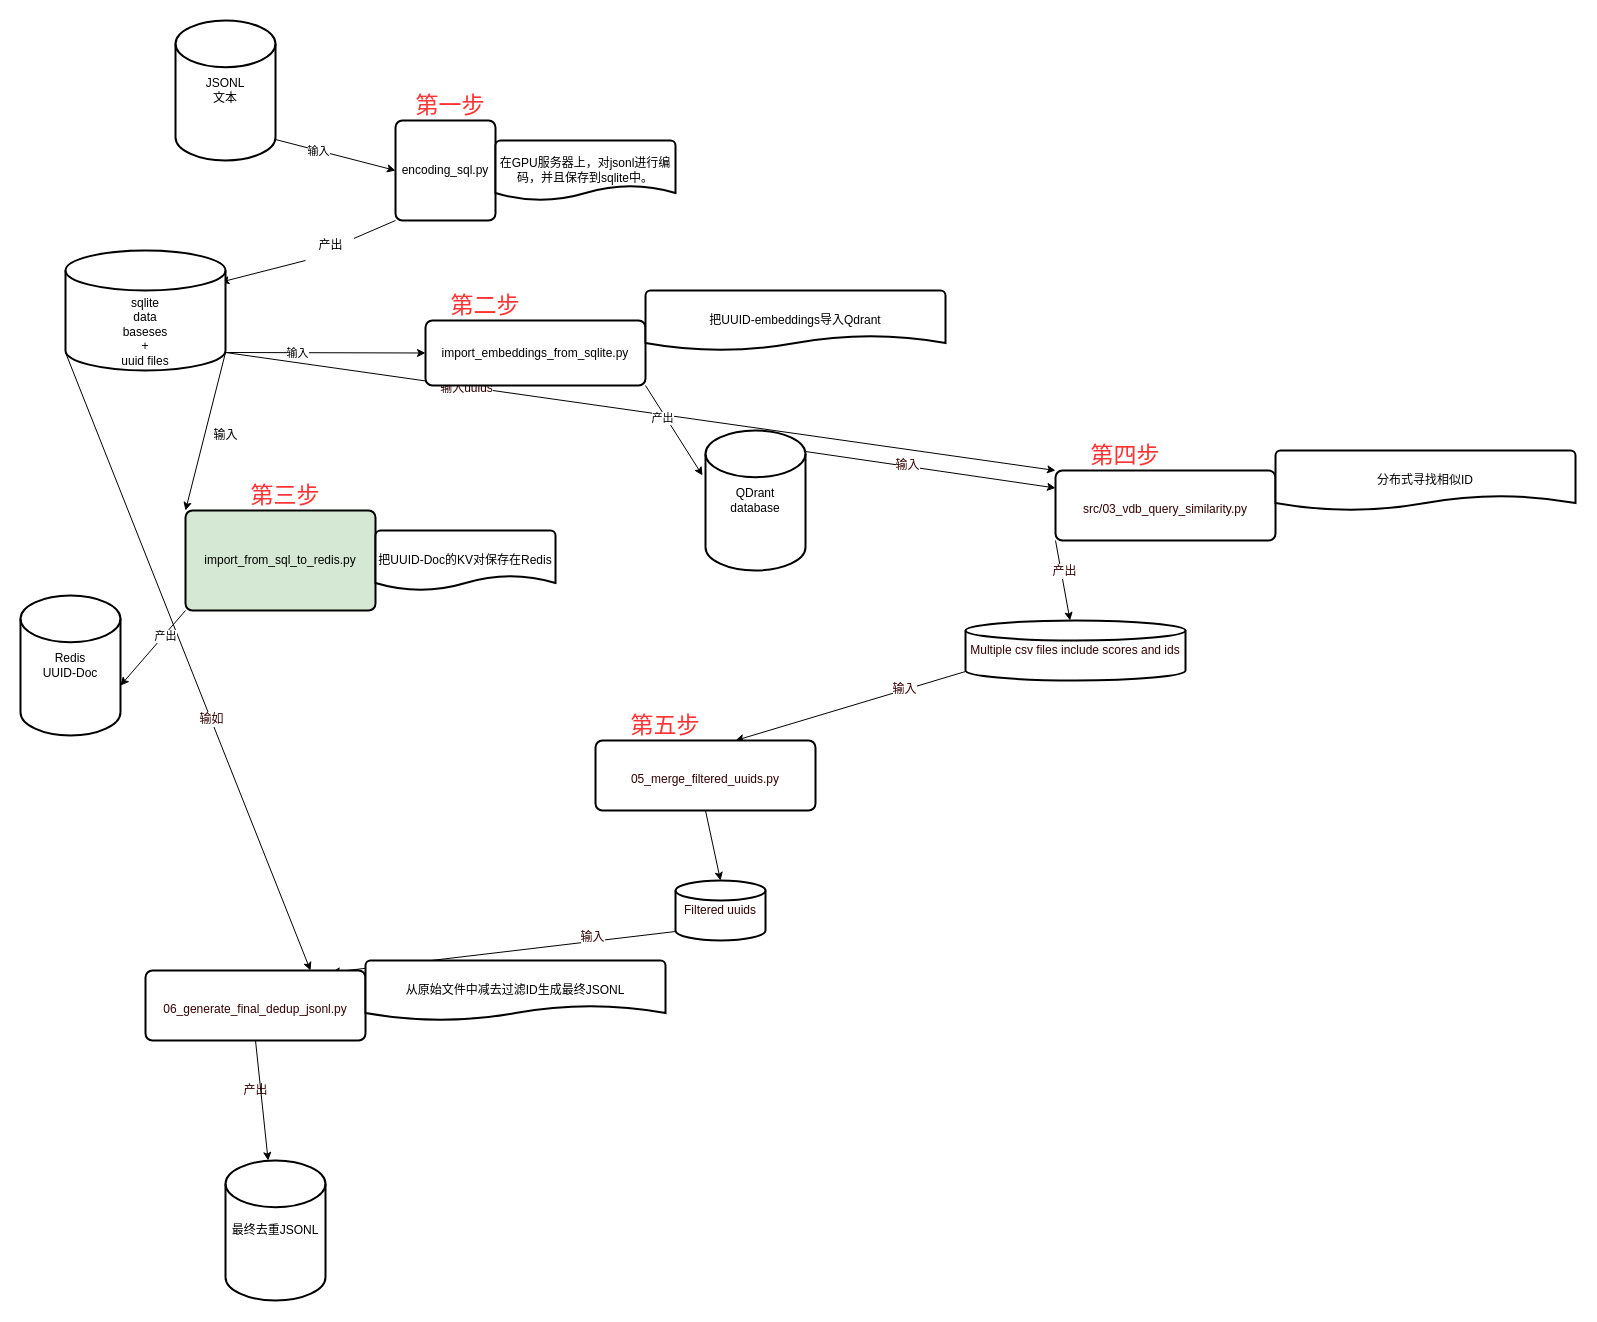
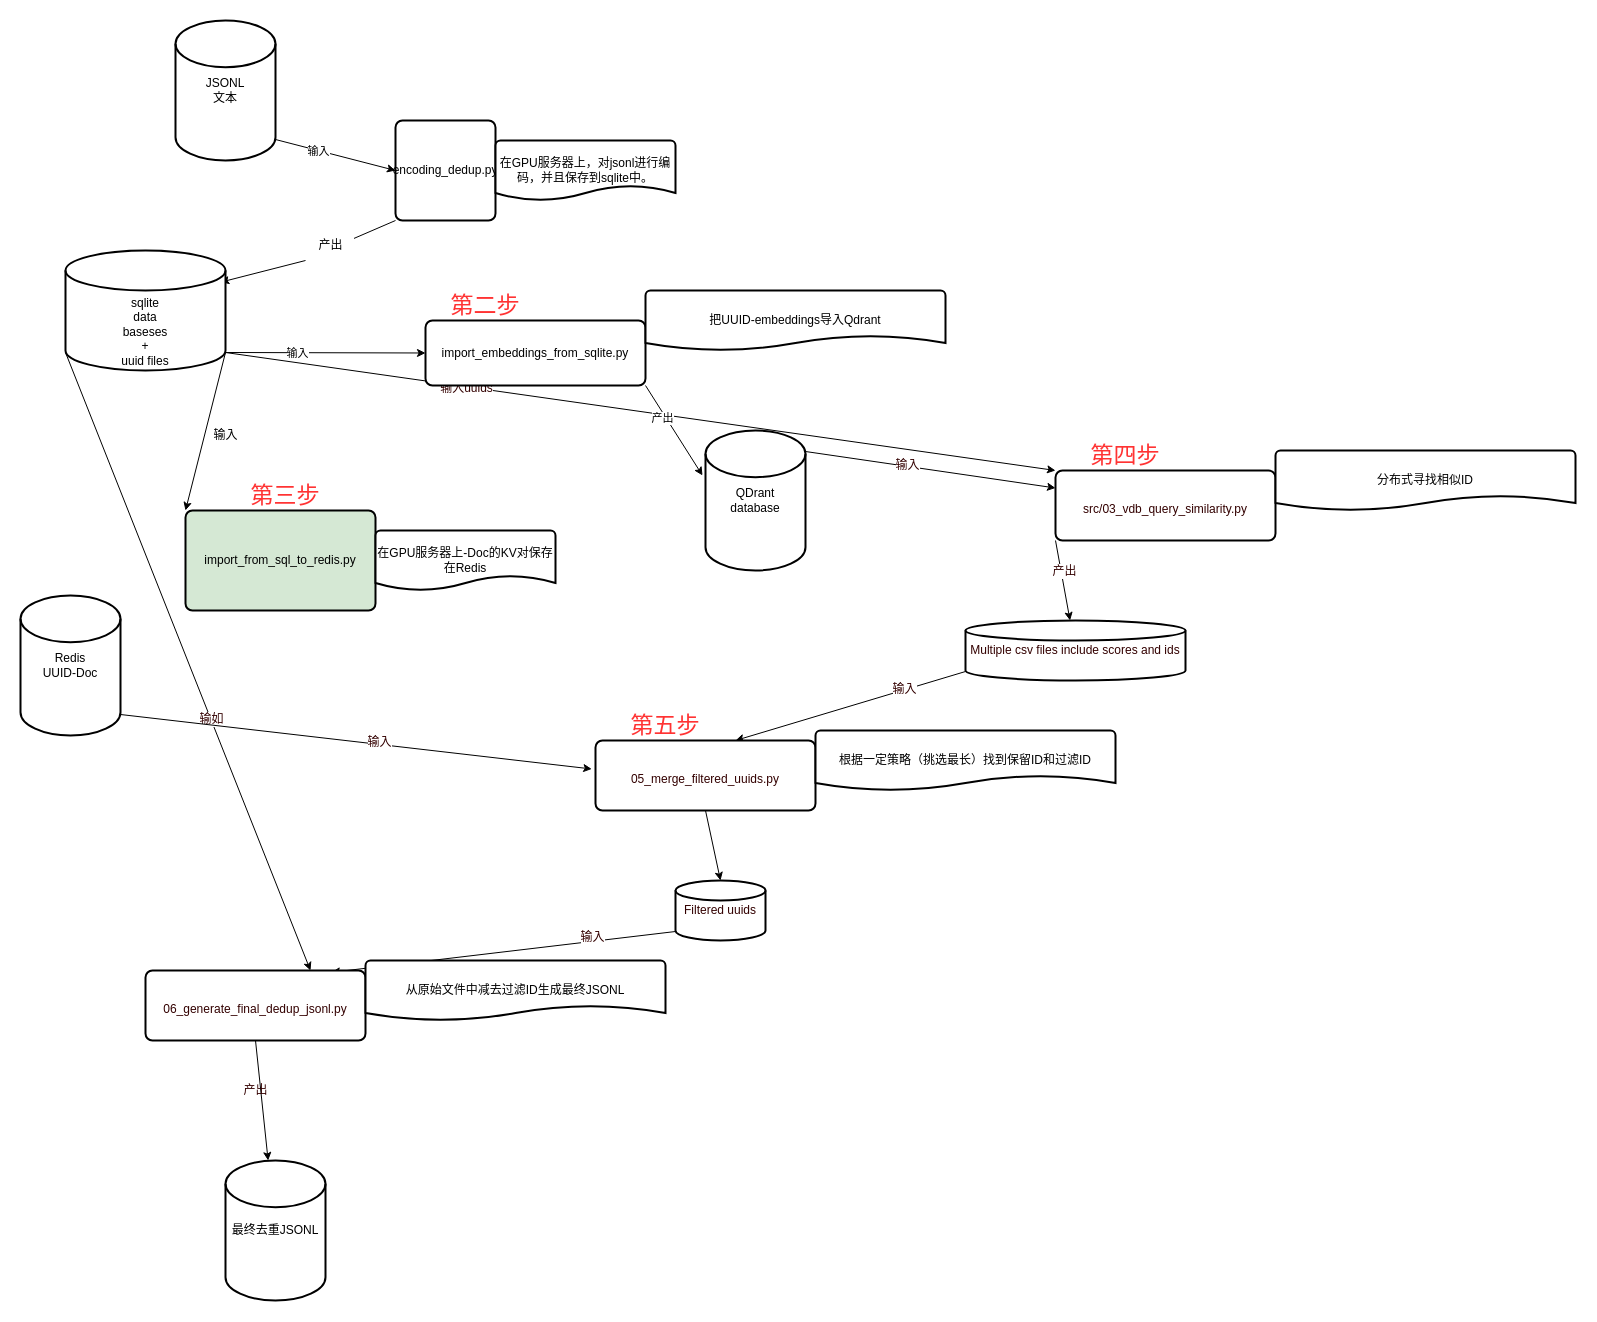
- <mxCell id="37" value="第一步" style="text;html=1;align=center;verticalAlign=middle;whiteSpace=wrap;rounded=0;fontColor=#FF3333;fontSize=23;" vertex="1" parent="1"><mxGeometry x="380" y="90" width="140" height="30" as="geometry" /></mxCell>
- <mxCell id="21" value="encoding_sql.py" style="rounded=1;whiteSpace=wrap;html=1;absoluteArcSize=1;arcSize=14;strokeWidth=2;" vertex="1" parent="20"><mxGeometry width="100" height="100" as="geometry" /></mxCell>
+ <mxCell id="21" value="encoding_dedup.py" style="rounded=1;whiteSpace=wrap;html=1;absoluteArcSize=1;arcSize=14;strokeWidth=2;" vertex="1" parent="20"><mxGeometry width="100" height="100" as="geometry" /></mxCell>
- <mxCell id="25" value="把UUID-Doc的KV对保存在Redis" style="strokeWidth=2;html=1;shape=mxgraph.flowchart.document2;whiteSpace=wrap;size=0.25;" vertex="1" parent="23"><mxGeometry x="190" y="20" width="180" height="60" as="geometry" /></mxCell>
+ <mxCell id="25" value="在GPU服务器上-Doc的KV对保存在Redis" style="strokeWidth=2;html=1;shape=mxgraph.flowchart.document2;whiteSpace=wrap;size=0.25;" vertex="1" parent="23"><mxGeometry x="190" y="20" width="180" height="60" as="geometry" /></mxCell>
- <mxCell id="14" style="edgeStyle=none;html=1;exitX=0;exitY=1;exitDx=0;exitDy=0;entryX=1;entryY=0.643;entryDx=0;entryDy=0;entryPerimeter=0;" edge="1" parent="1" source="24" target="19"><mxGeometry relative="1" as="geometry" /></mxCell>
- <mxCell id="15" value="产出" style="edgeLabel;html=1;align=center;verticalAlign=middle;resizable=0;points=[];" vertex="1" connectable="0" parent="14"><mxGeometry x="-0.335" y="1" relative="1" as="geometry"><mxPoint as="offset" /></mxGeometry></mxCell>
+ <mxCell id="17" style="edgeStyle=none;html=1;exitX=1;exitY=0.85;exitDx=0;exitDy=0;exitPerimeter=0;entryX=-0.017;entryY=0.407;entryDx=0;entryDy=0;entryPerimeter=0;fontSize=12;fontColor=#330000;" edge="1" parent="1" source="19" target="48"><mxGeometry relative="1" as="geometry" /></mxCell>
+ <mxCell id="18" value="输入" style="edgeLabel;html=1;align=center;verticalAlign=middle;resizable=0;points=[];fontSize=12;fontColor=#330000;" vertex="1" connectable="0" parent="17"><mxGeometry x="0.093" y="2" relative="1" as="geometry"><mxPoint x="1" as="offset" /></mxGeometry></mxCell>
+ <mxCell id="50" value="根据一定策略（挑选最长）找到保留ID和过滤ID" style="strokeWidth=2;html=1;shape=mxgraph.flowchart.document2;whiteSpace=wrap;size=0.25;" vertex="1" parent="1"><mxGeometry x="815" y="730" width="300" height="60" as="geometry" /></mxCell>
